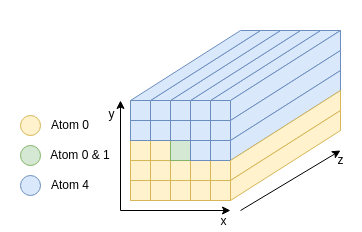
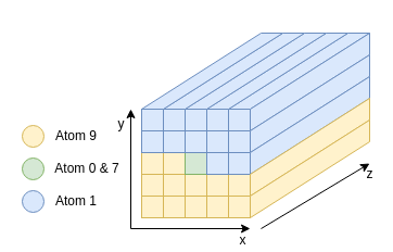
- <mxCell id="45" value="Atom 0" style="text;html=1;strokeColor=none;fillColor=none;align=center;verticalAlign=middle;whiteSpace=wrap;rounded=0;" vertex="1" parent="43"><mxGeometry x="20" width="60" height="30" as="geometry" /></mxCell>
+ <mxCell id="45" value="Atom 9" style="text;html=1;strokeColor=none;fillColor=none;align=center;verticalAlign=middle;whiteSpace=wrap;rounded=0;" vertex="1" parent="43"><mxGeometry x="20" width="60" height="30" as="geometry" /></mxCell>
- <mxCell id="48" value="Atom 0 &amp;amp; 1" style="text;html=1;strokeColor=none;fillColor=none;align=center;verticalAlign=middle;whiteSpace=wrap;rounded=0;" vertex="1" parent="46"><mxGeometry x="20" width="80" height="30" as="geometry" /></mxCell>
+ <mxCell id="48" value="Atom 0 &amp;amp; 7" style="text;html=1;strokeColor=none;fillColor=none;align=center;verticalAlign=middle;whiteSpace=wrap;rounded=0;" vertex="1" parent="46"><mxGeometry x="20" width="80" height="30" as="geometry" /></mxCell>
- <mxCell id="51" value="Atom 4" style="text;html=1;strokeColor=none;fillColor=none;align=center;verticalAlign=middle;whiteSpace=wrap;rounded=0;" vertex="1" parent="49"><mxGeometry x="20" width="60" height="30" as="geometry" /></mxCell>
+ <mxCell id="51" value="Atom 1" style="text;html=1;strokeColor=none;fillColor=none;align=center;verticalAlign=middle;whiteSpace=wrap;rounded=0;" vertex="1" parent="49"><mxGeometry x="20" width="60" height="30" as="geometry" /></mxCell>
